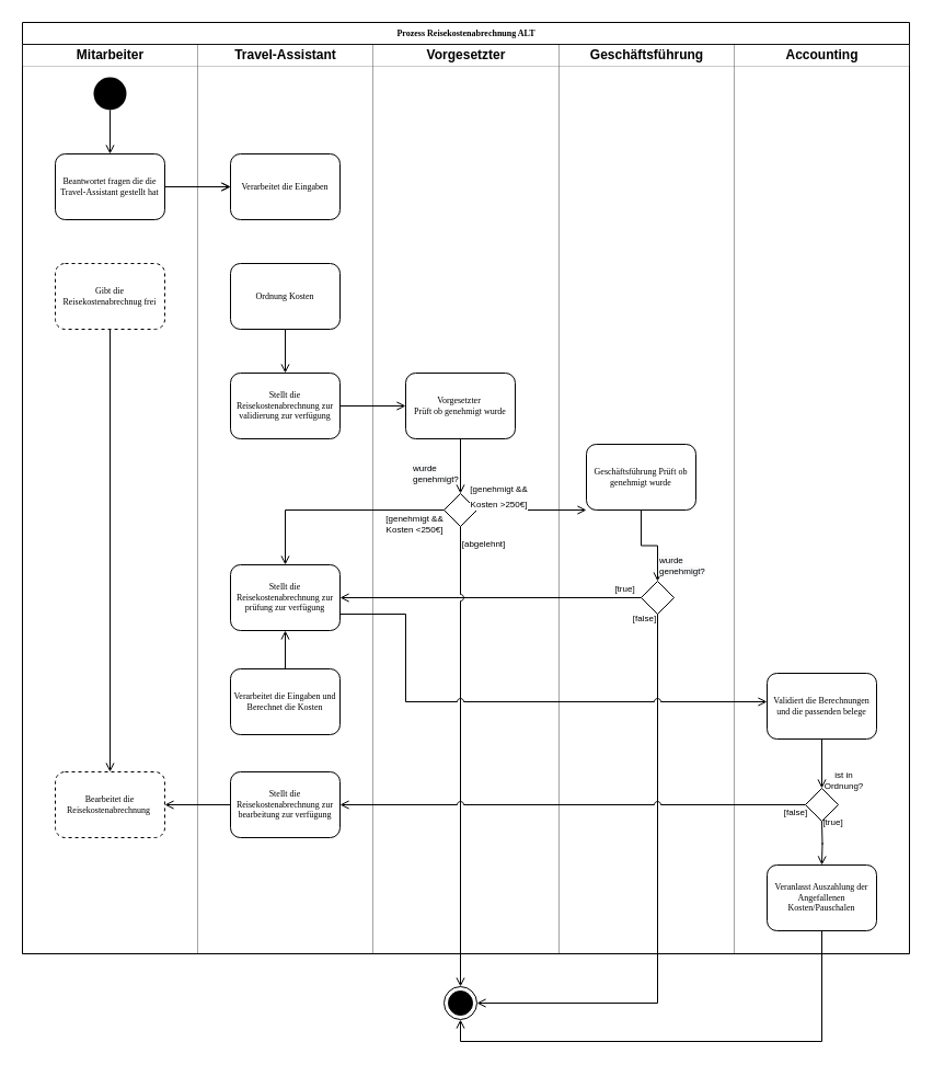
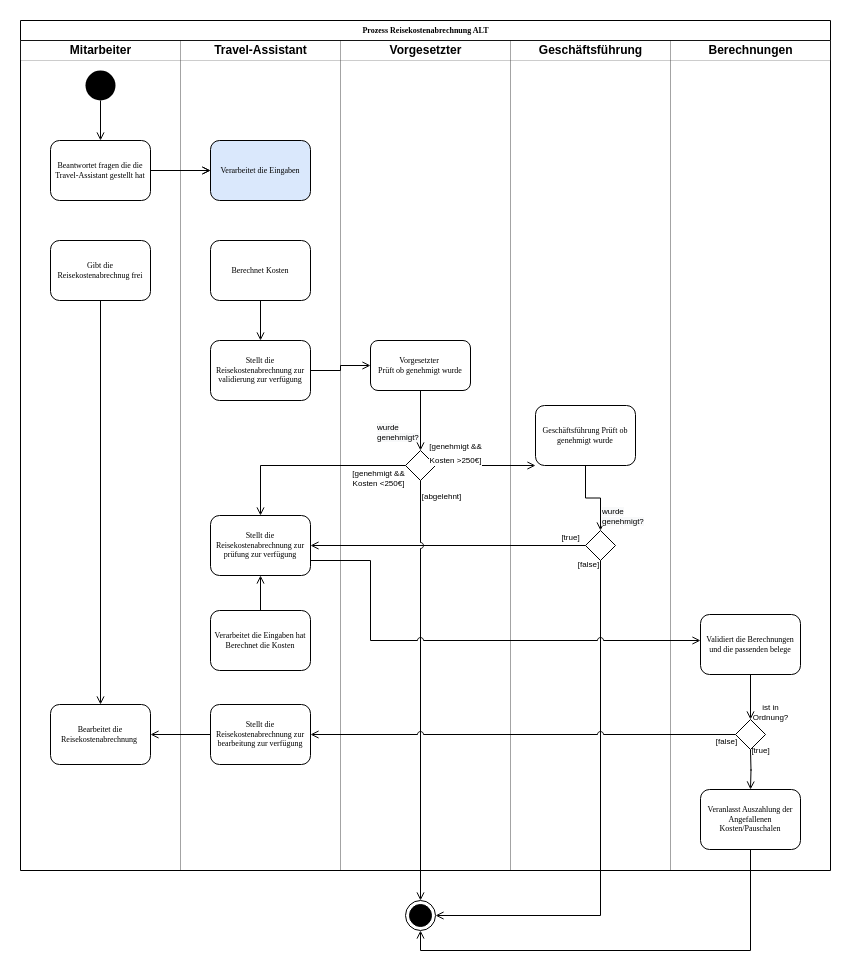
- <mxCell id="32" value="Accounting" style="swimlane;html=1;startSize=20;opacity=20;" vertex="1" parent="2"><mxGeometry x="650" y="20" width="160" height="830" as="geometry" /></mxCell>
+ <mxCell id="32" value="Berechnungen" style="swimlane;html=1;startSize=20;opacity=20;" vertex="1" parent="2"><mxGeometry x="650" y="20" width="160" height="830" as="geometry" /></mxCell>
- <mxCell id="11" value="Verarbeitet die Eingaben" style="rounded=1;whiteSpace=wrap;html=1;shadow=0;labelBackgroundColor=none;strokeWidth=1;fontFamily=Verdana;fontSize=8;align=center;" vertex="1" parent="10"><mxGeometry x="30" y="100" width="100" height="60" as="geometry" /></mxCell>
+ <mxCell id="11" value="Verarbeitet die Eingaben" style="rounded=1;whiteSpace=wrap;html=1;shadow=0;labelBackgroundColor=none;strokeWidth=1;fontFamily=Verdana;fontSize=8;align=center;fillColor=#dae8fc;" vertex="1" parent="10"><mxGeometry x="30" y="100" width="100" height="60" as="geometry" /></mxCell>
- <mxCell id="7" value="Gibt die Reisekostenabrechnug frei" style="rounded=1;whiteSpace=wrap;html=1;shadow=0;labelBackgroundColor=none;strokeWidth=1;fontFamily=Verdana;fontSize=8;align=center;dashed=1;" vertex="1" parent="3"><mxGeometry x="30" y="200" width="100" height="60" as="geometry" /></mxCell>
+ <mxCell id="7" value="Gibt die Reisekostenabrechnug frei" style="rounded=1;whiteSpace=wrap;html=1;shadow=0;labelBackgroundColor=none;strokeWidth=1;fontFamily=Verdana;fontSize=8;align=center;" vertex="1" parent="3"><mxGeometry x="30" y="200" width="100" height="60" as="geometry" /></mxCell>
- <mxCell id="13" value="Ordnung Kosten" style="rounded=1;whiteSpace=wrap;html=1;shadow=0;labelBackgroundColor=none;strokeWidth=1;fontFamily=Verdana;fontSize=8;align=center;" vertex="1" parent="10"><mxGeometry x="30" y="200" width="100" height="60" as="geometry" /></mxCell>
+ <mxCell id="13" value="Berechnet Kosten" style="rounded=1;whiteSpace=wrap;html=1;shadow=0;labelBackgroundColor=none;strokeWidth=1;fontFamily=Verdana;fontSize=8;align=center;" vertex="1" parent="10"><mxGeometry x="30" y="200" width="100" height="60" as="geometry" /></mxCell>
- <mxCell id="22" value="Vorgesetzter&amp;nbsp;&lt;br&gt;Prüft ob genehmigt wurde" style="rounded=1;whiteSpace=wrap;html=1;shadow=0;labelBackgroundColor=none;strokeWidth=1;fontFamily=Verdana;fontSize=8;align=center;" vertex="1" parent="19"><mxGeometry x="30" y="300" width="100" height="60" as="geometry" /></mxCell>
+ <mxCell id="22" value="Vorgesetzter&amp;nbsp;&lt;br&gt;Prüft ob genehmigt wurde" style="rounded=1;whiteSpace=wrap;html=1;shadow=0;labelBackgroundColor=none;strokeWidth=1;fontFamily=Verdana;fontSize=8;align=center;" vertex="1" parent="19"><mxGeometry x="30" y="300" width="100" height="50" as="geometry" /></mxCell>
- <mxCell id="18" value="Verarbeitet die Eingaben und Berechnet die Kosten" style="rounded=1;whiteSpace=wrap;html=1;shadow=0;labelBackgroundColor=none;strokeWidth=1;fontFamily=Verdana;fontSize=8;align=center;" vertex="1" parent="10"><mxGeometry x="30" y="570" width="100" height="60" as="geometry" /></mxCell>
+ <mxCell id="18" value="Verarbeitet die Eingaben hat Berechnet die Kosten" style="rounded=1;whiteSpace=wrap;html=1;shadow=0;labelBackgroundColor=none;strokeWidth=1;fontFamily=Verdana;fontSize=8;align=center;" vertex="1" parent="10"><mxGeometry x="30" y="570" width="100" height="60" as="geometry" /></mxCell>
- <mxCell id="8" value="Bearbeitet die Reisekostenabrechnung&amp;nbsp;" style="rounded=1;whiteSpace=wrap;html=1;shadow=0;labelBackgroundColor=none;strokeWidth=1;fontFamily=Verdana;fontSize=8;align=center;dashed=1;" vertex="1" parent="3"><mxGeometry x="30" y="664" width="100" height="60" as="geometry" /></mxCell>
+ <mxCell id="8" value="Bearbeitet die Reisekostenabrechnung&amp;nbsp;" style="rounded=1;whiteSpace=wrap;html=1;shadow=0;labelBackgroundColor=none;strokeWidth=1;fontFamily=Verdana;fontSize=8;align=center;" vertex="1" parent="3"><mxGeometry x="30" y="664" width="100" height="60" as="geometry" /></mxCell>
